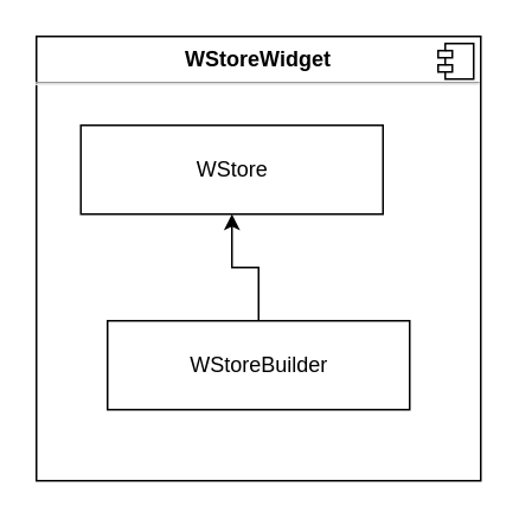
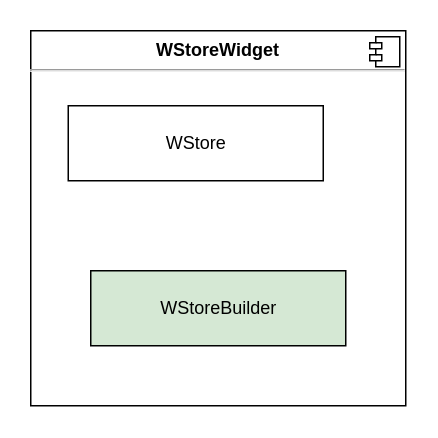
- <mxCell id="5" style="edgeStyle=orthogonalEdgeStyle;rounded=0;orthogonalLoop=1;jettySize=auto;html=1;exitX=0.5;exitY=0;exitDx=0;exitDy=0;entryX=0.5;entryY=1;entryDx=0;entryDy=0;" parent="1" source="6" target="4" edge="1"><mxGeometry relative="1" as="geometry" /></mxCell>
- <mxCell id="6" value="WStoreBuilder" style="html=1;" parent="1" vertex="1"><mxGeometry x="60" y="180" width="170" height="50" as="geometry" /></mxCell>
+ <mxCell id="6" value="WStoreBuilder" style="html=1;fillColor=#d5e8d4;" parent="1" vertex="1"><mxGeometry x="60" y="180" width="170" height="50" as="geometry" /></mxCell>
